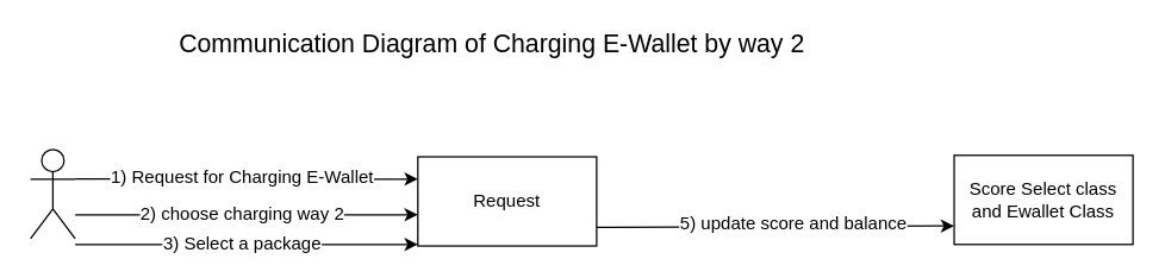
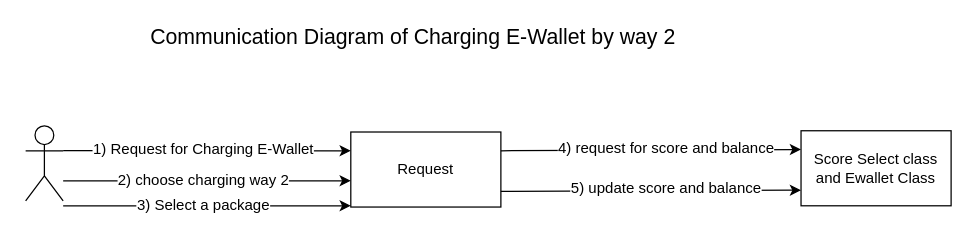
+ <mxCell id="11" value="" style="endArrow=classic;html=1;exitX=1;exitY=0.25;exitDx=0;exitDy=0;entryX=0;entryY=0.25;entryDx=0;entryDy=0;" edge="1" parent="1" source="3" target="4"><mxGeometry width="50" height="50" relative="1" as="geometry"><mxPoint x="440" y="150" as="sourcePoint" /><mxPoint x="490" y="100" as="targetPoint" /></mxGeometry></mxCell>
+ <mxCell id="12" value="&lt;span&gt;4) request for score and balance&lt;/span&gt;&lt;br&gt;" style="text;html=1;resizable=0;points=[];align=center;verticalAlign=middle;labelBackgroundColor=#ffffff;" vertex="1" connectable="0" parent="11"><mxGeometry x="0.208" relative="1" as="geometry"><mxPoint x="-13" y="-2" as="offset" /></mxGeometry></mxCell>
